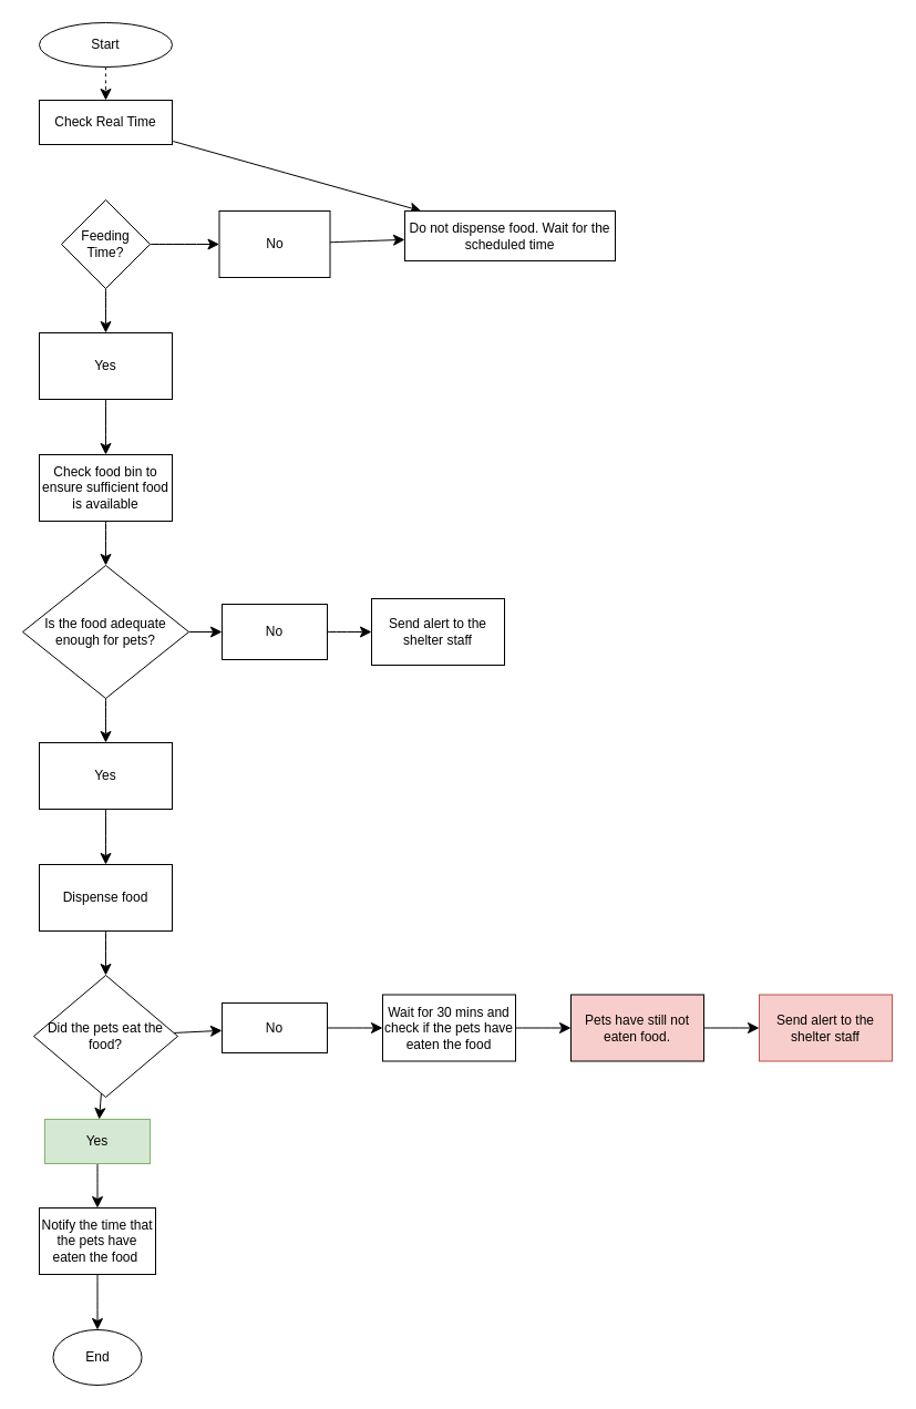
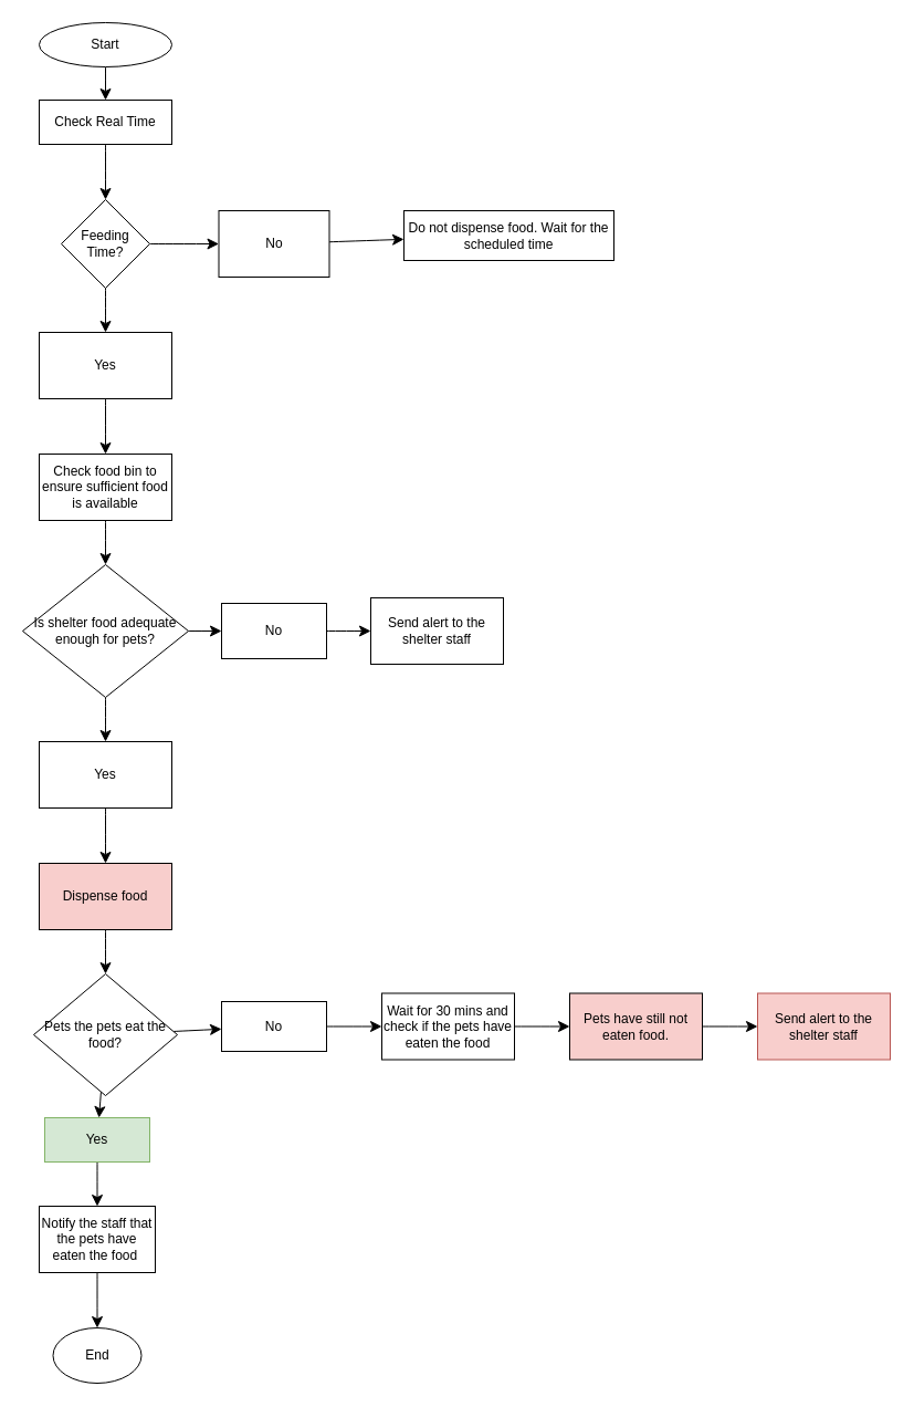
- <mxCell id="2" value="" style="edgeStyle=none;curved=1;rounded=0;orthogonalLoop=1;jettySize=auto;html=1;fontSize=12;startSize=8;endSize=8;dashed=1;" parent="1" source="3" target="5" edge="1"><mxGeometry relative="1" as="geometry" /></mxCell>
+ <mxCell id="2" value="" style="edgeStyle=none;curved=1;rounded=0;orthogonalLoop=1;jettySize=auto;html=1;fontSize=12;startSize=8;endSize=8;" parent="1" source="3" target="5" edge="1"><mxGeometry relative="1" as="geometry" /></mxCell>
- <mxCell id="4" value="" style="edgeStyle=none;curved=1;rounded=0;orthogonalLoop=1;jettySize=auto;html=1;fontSize=12;startSize=8;endSize=8;" parent="1" source="5" target="11" edge="1"><mxGeometry relative="1" as="geometry" /></mxCell>
+ <mxCell id="4" value="" style="edgeStyle=none;curved=1;rounded=0;orthogonalLoop=1;jettySize=auto;html=1;fontSize=12;startSize=8;endSize=8;" parent="1" source="5" target="8" edge="1"><mxGeometry relative="1" as="geometry" /></mxCell>
- <mxCell id="19" value="Is the food adequate enough for pets?" style="rhombus;whiteSpace=wrap;html=1;" parent="1" vertex="1"><mxGeometry x="20" y="510" width="150" height="120" as="geometry" /></mxCell>
+ <mxCell id="19" value="Is shelter food adequate enough for pets?" style="rhombus;whiteSpace=wrap;html=1;" parent="1" vertex="1"><mxGeometry x="20" y="510" width="150" height="120" as="geometry" /></mxCell>
- <mxCell id="26" value="Dispense food" style="whiteSpace=wrap;html=1;" parent="1" vertex="1"><mxGeometry x="35" y="780" width="120" height="60" as="geometry" /></mxCell>
+ <mxCell id="26" value="Dispense food" style="whiteSpace=wrap;html=1;fillColor=#f8cecc;" parent="1" vertex="1"><mxGeometry x="35" y="780" width="120" height="60" as="geometry" /></mxCell>
- <mxCell id="29" value="Did the pets eat the food?" style="rhombus;whiteSpace=wrap;html=1;" parent="1" vertex="1"><mxGeometry x="30" y="880" width="130" height="110" as="geometry" /></mxCell>
+ <mxCell id="29" value="Pets the pets eat the food?" style="rhombus;whiteSpace=wrap;html=1;" parent="1" vertex="1"><mxGeometry x="30" y="880" width="130" height="110" as="geometry" /></mxCell>
- <mxCell id="37" value="Notify the time that the pets have eaten the food&amp;nbsp;" style="whiteSpace=wrap;html=1;" parent="1" vertex="1"><mxGeometry x="35" y="1090" width="105" height="60" as="geometry" /></mxCell>
+ <mxCell id="37" value="Notify the staff that the pets have eaten the food&amp;nbsp;" style="whiteSpace=wrap;html=1;" parent="1" vertex="1"><mxGeometry x="35" y="1090" width="105" height="60" as="geometry" /></mxCell>
